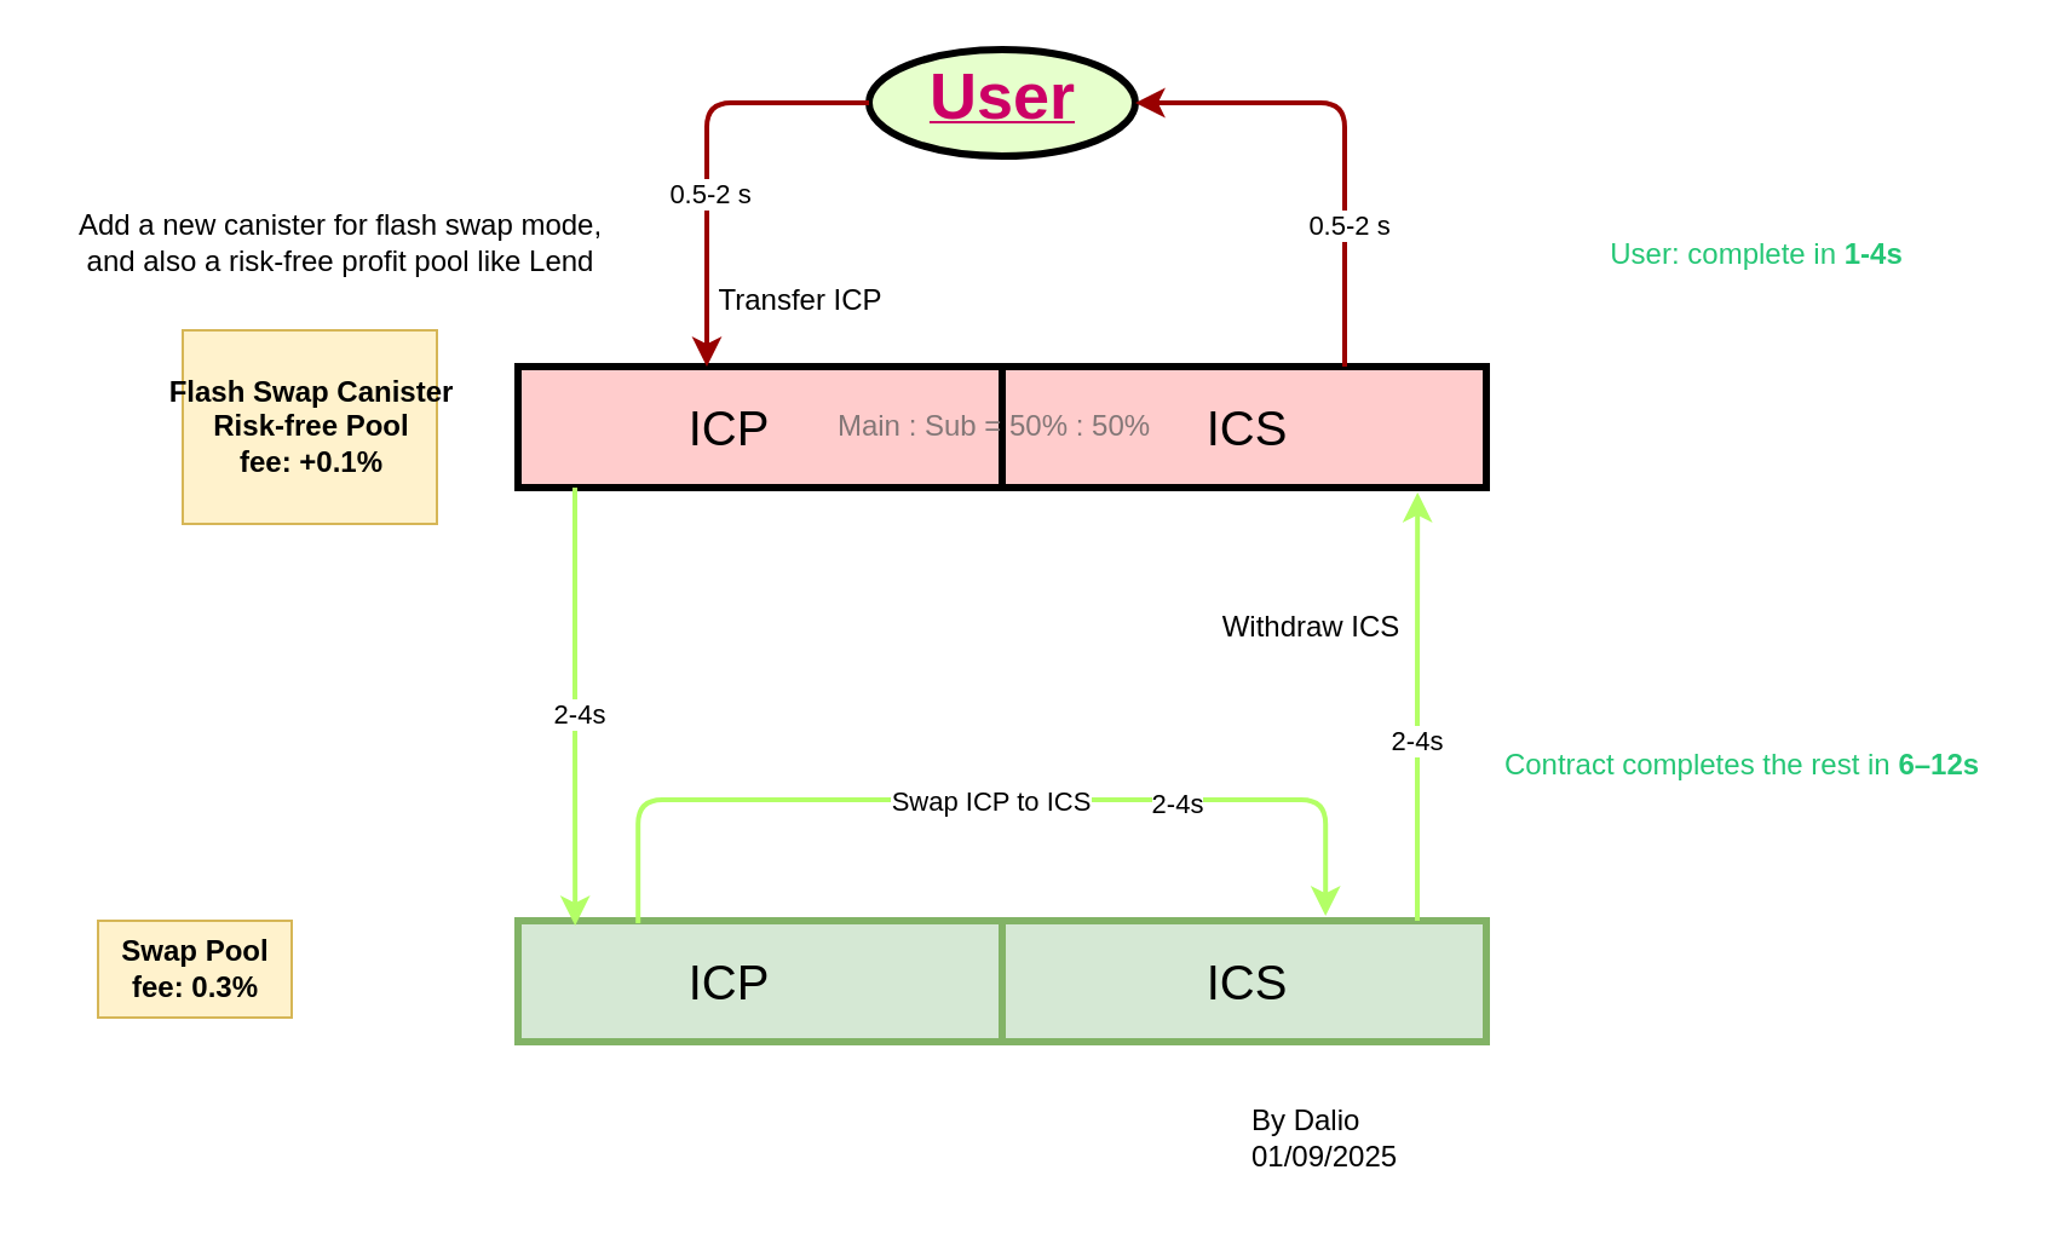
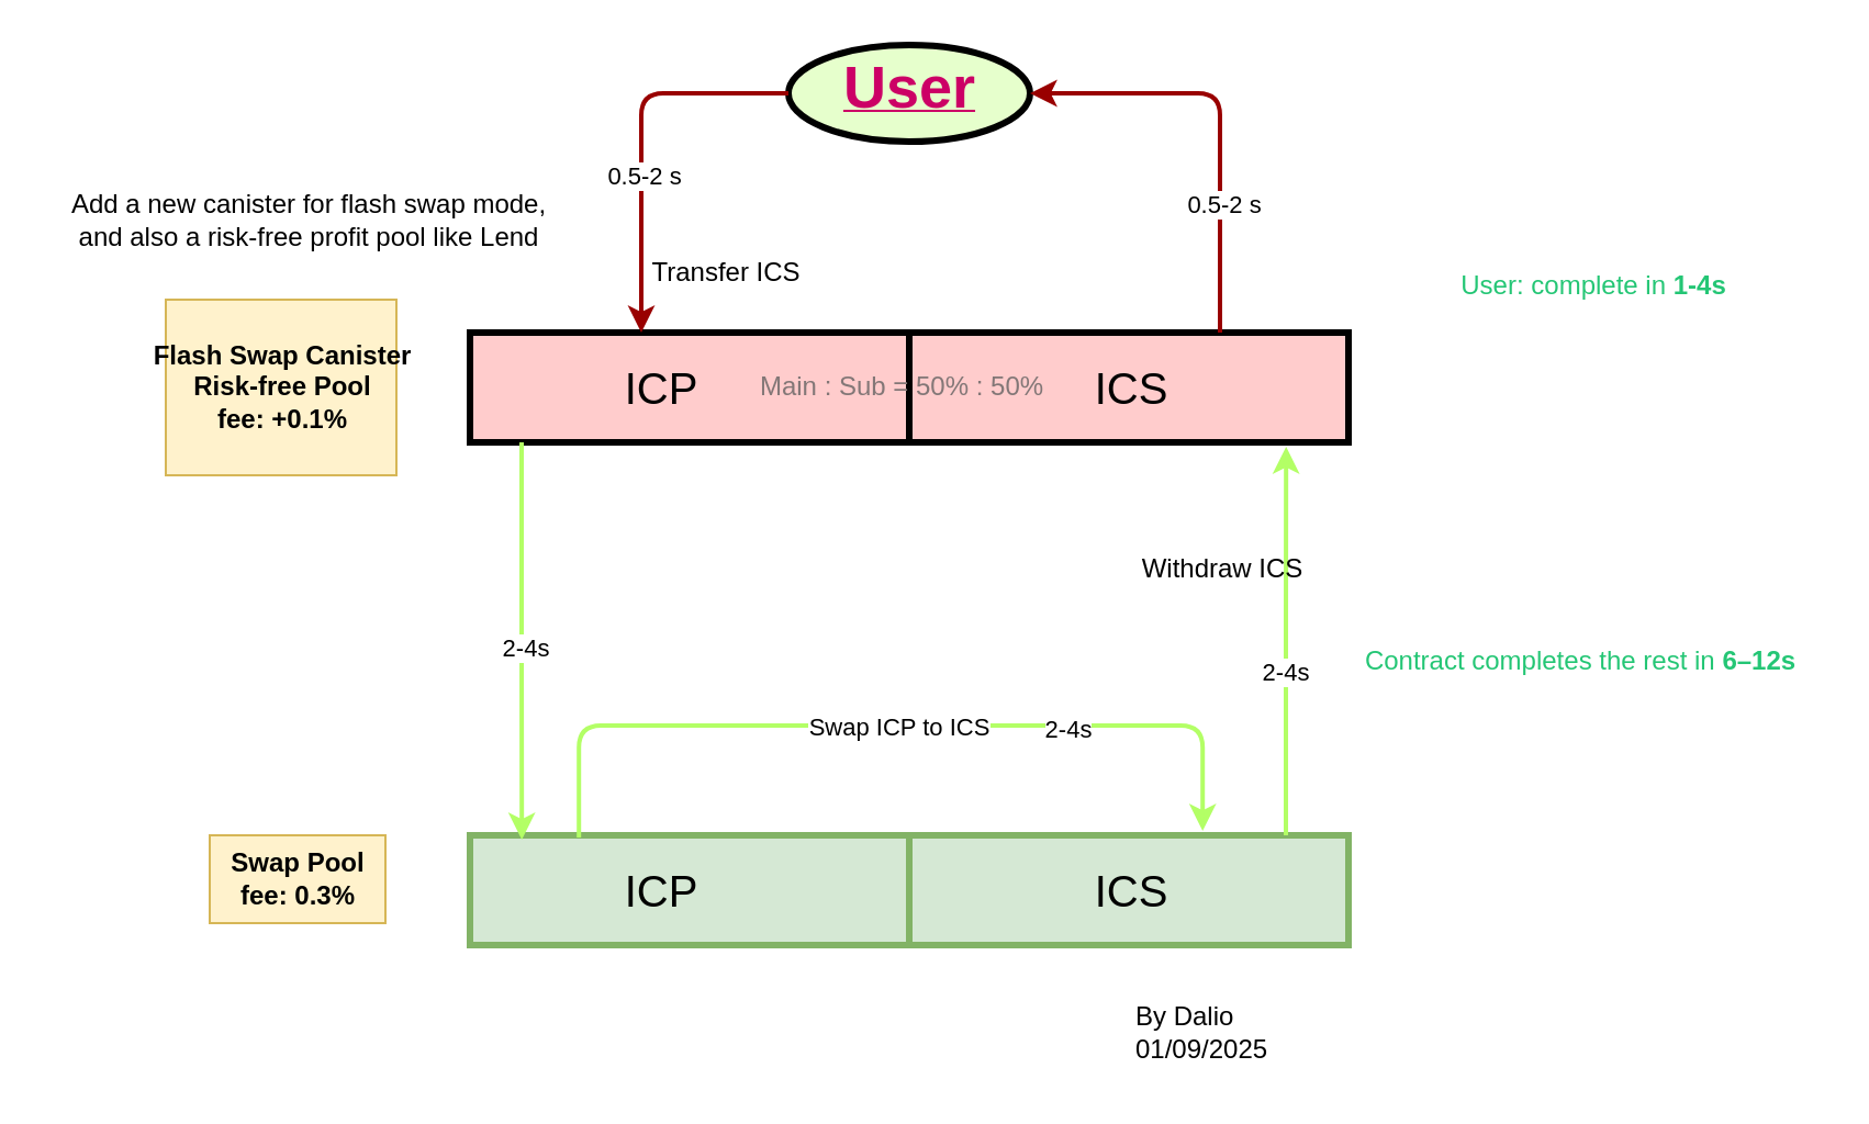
- <mxCell id="24" value="User: complete in &lt;b&gt;1-4s&lt;/b&gt;" style="text;html=1;align=center;verticalAlign=middle;resizable=0;points=[];autosize=1;strokeColor=none;fillColor=none;fontColor=light-dark(#24c675, #28ab6a);" vertex="1" parent="1"><mxGeometry x="655" y="90" width="140" height="30" as="geometry" /></mxCell>
+ <mxCell id="24" value="User: complete in &lt;b&gt;1-4s&lt;/b&gt;" style="text;html=1;align=center;verticalAlign=middle;resizable=0;points=[];autosize=1;strokeColor=none;fillColor=none;fontColor=light-dark(#24c675, #28ab6a);" vertex="1" parent="1"><mxGeometry x="655" y="115" width="140" height="30" as="geometry" /></mxCell>
- <mxCell id="4" value="Transfer ICP" style="text;spacingTop=-5;align=center" parent="1" vertex="1"><mxGeometry x="290" y="115" width="81" height="36" as="geometry" /></mxCell>
+ <mxCell id="4" value="Transfer ICS" style="text;spacingTop=-5;align=center" parent="1" vertex="1"><mxGeometry x="290" y="115" width="81" height="36" as="geometry" /></mxCell>
- <mxCell id="20" value="Withdraw ICS" style="text;spacingTop=-5;align=center" vertex="1" parent="1"><mxGeometry x="501" y="250" width="81" height="36" as="geometry" /></mxCell>
+ <mxCell id="20" value="Withdraw ICS" style="text;spacingTop=-5;align=center" vertex="1" parent="1"><mxGeometry x="516" y="250" width="81" height="36" as="geometry" /></mxCell>
- <mxCell id="25" value="Contract completes the rest in &lt;b&gt;6–12s&lt;/b&gt;" style="text;html=1;align=center;verticalAlign=middle;resizable=0;points=[];autosize=1;strokeColor=none;fillColor=none;fontColor=light-dark(#24c675, #28ab6a);" vertex="1" parent="1"><mxGeometry x="608.5" y="301" width="220" height="30" as="geometry" /></mxCell>
+ <mxCell id="25" value="Contract completes the rest in &lt;b&gt;6–12s&lt;/b&gt;" style="text;html=1;align=center;verticalAlign=middle;resizable=0;points=[];autosize=1;strokeColor=none;fillColor=none;fontColor=light-dark(#24c675, #28ab6a);" vertex="1" parent="1"><mxGeometry x="608.5" y="286" width="220" height="30" as="geometry" /></mxCell>
- <mxCell id="15" value="Swap Pool&lt;br&gt;fee: 0.3%" style="text;html=1;align=center;verticalAlign=middle;resizable=0;points=[];autosize=1;strokeColor=#d6b656;fillColor=#fff2cc;fontFamily=Helvetica;fontSize=12;fontStyle=1;" vertex="1" parent="1"><mxGeometry x="40" y="380" width="80" height="40" as="geometry" /></mxCell>
+ <mxCell id="15" value="Swap Pool&lt;br&gt;fee: 0.3%" style="text;html=1;align=center;verticalAlign=middle;resizable=0;points=[];autosize=1;strokeColor=#d6b656;fillColor=#fff2cc;fontFamily=Helvetica;fontSize=12;fontStyle=1;" vertex="1" parent="1"><mxGeometry x="95" y="380" width="80" height="40" as="geometry" /></mxCell>
